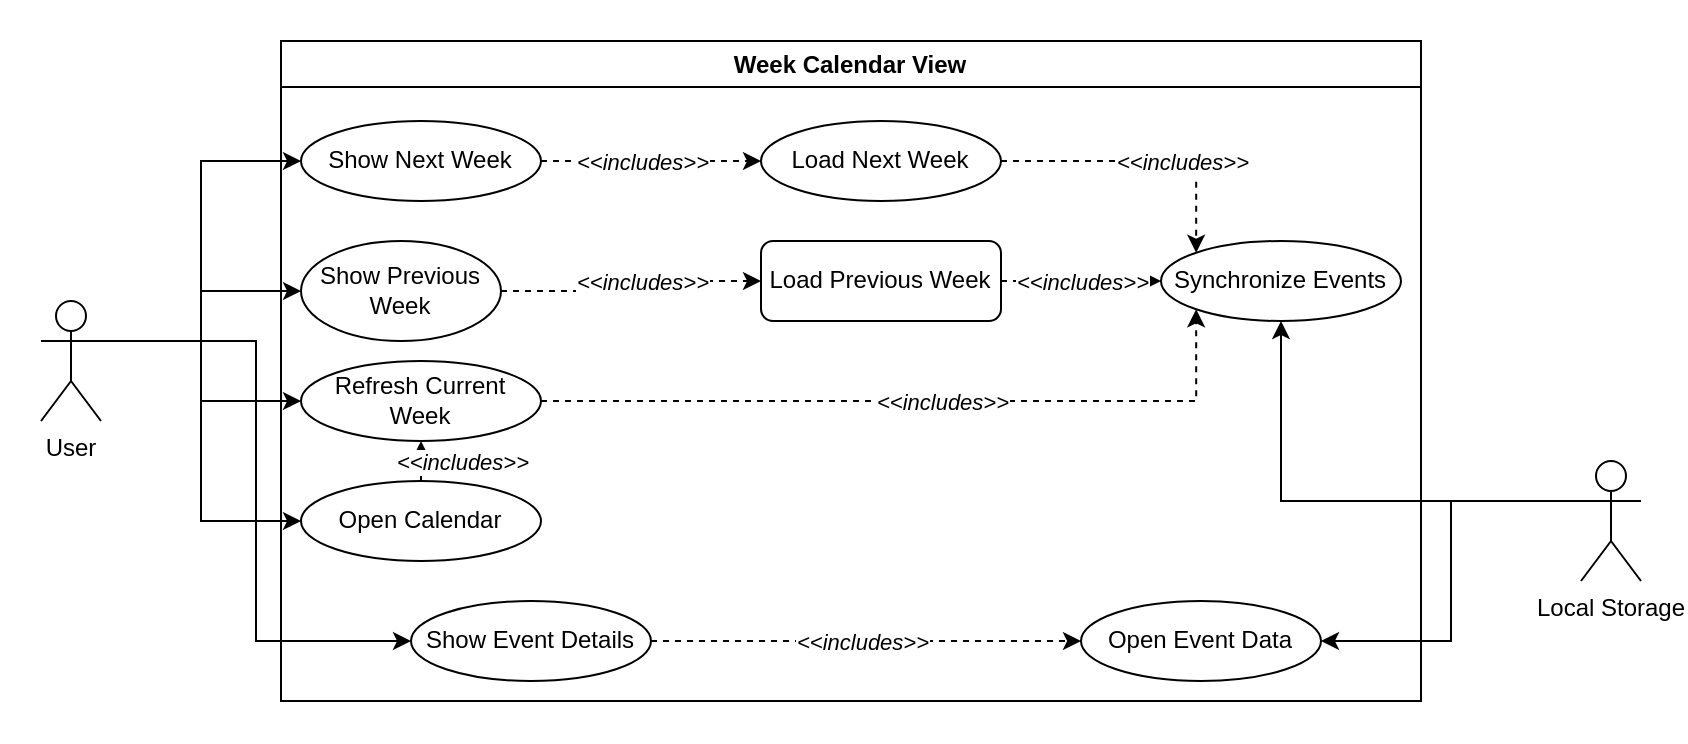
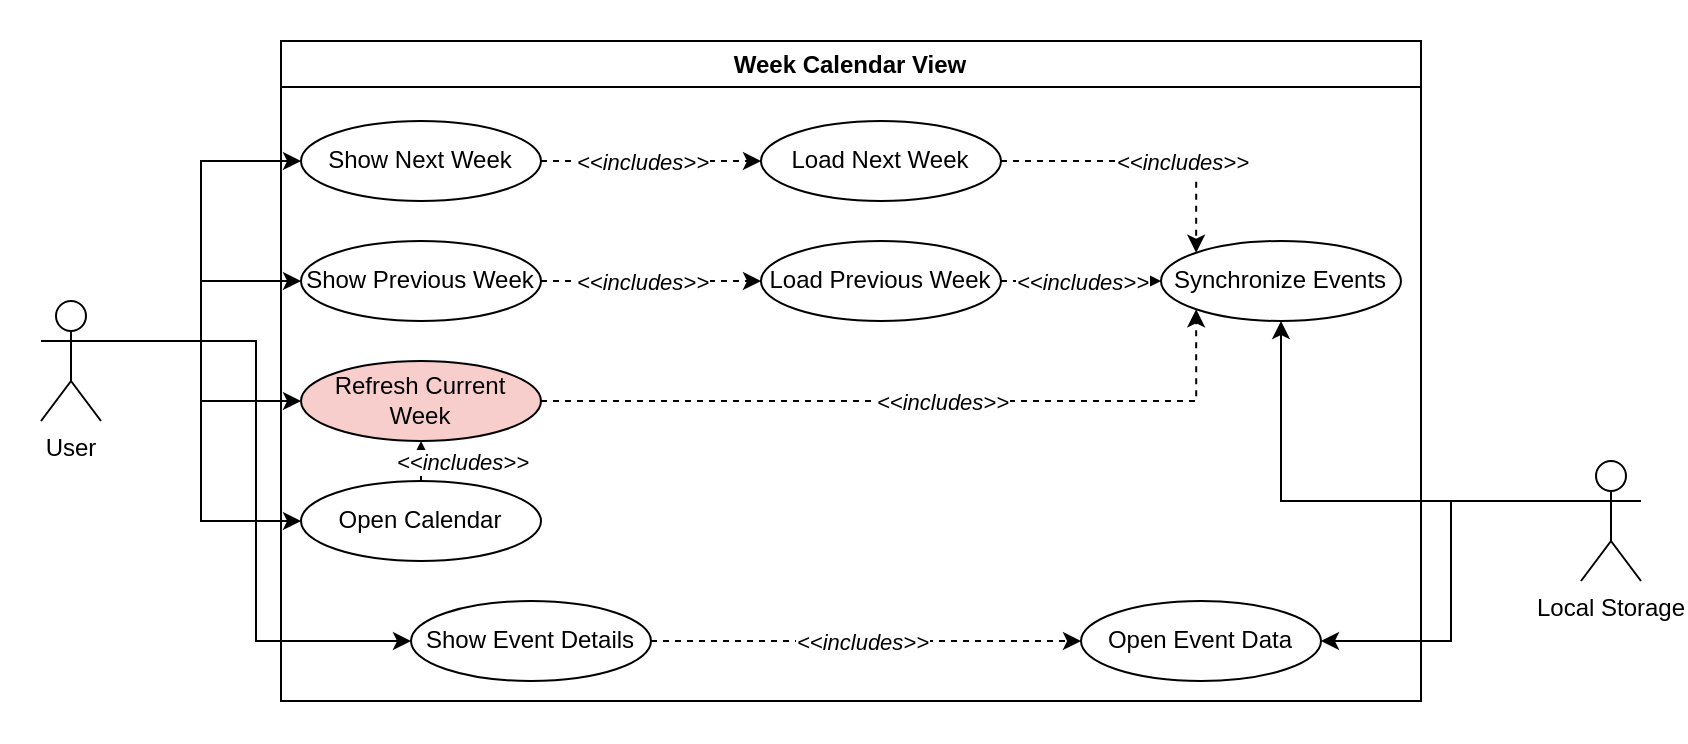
- <mxCell id="14" value="Load Previous Week" style="whiteSpace=wrap;html=1;rounded=1;" vertex="1" parent="1"><mxGeometry x="380" y="120" width="120" height="40" as="geometry" /></mxCell>
+ <mxCell id="14" value="Load Previous Week" style="ellipse;whiteSpace=wrap;html=1;" vertex="1" parent="1"><mxGeometry x="380" y="120" width="120" height="40" as="geometry" /></mxCell>
- <mxCell id="10" value="Show Previous Week" style="ellipse;whiteSpace=wrap;html=1;" vertex="1" parent="1"><mxGeometry x="150" y="120" width="100" height="50" as="geometry" /></mxCell>
+ <mxCell id="10" value="Show Previous Week" style="ellipse;whiteSpace=wrap;html=1;" vertex="1" parent="1"><mxGeometry x="150" y="120" width="120" height="40" as="geometry" /></mxCell>
- <mxCell id="16" value="Refresh Current Week" style="ellipse;whiteSpace=wrap;html=1;" vertex="1" parent="1"><mxGeometry x="150" y="180" width="120" height="40" as="geometry" /></mxCell>
+ <mxCell id="16" value="Refresh Current Week" style="ellipse;whiteSpace=wrap;html=1;fillColor=#f8cecc;" vertex="1" parent="1"><mxGeometry x="150" y="180" width="120" height="40" as="geometry" /></mxCell>
